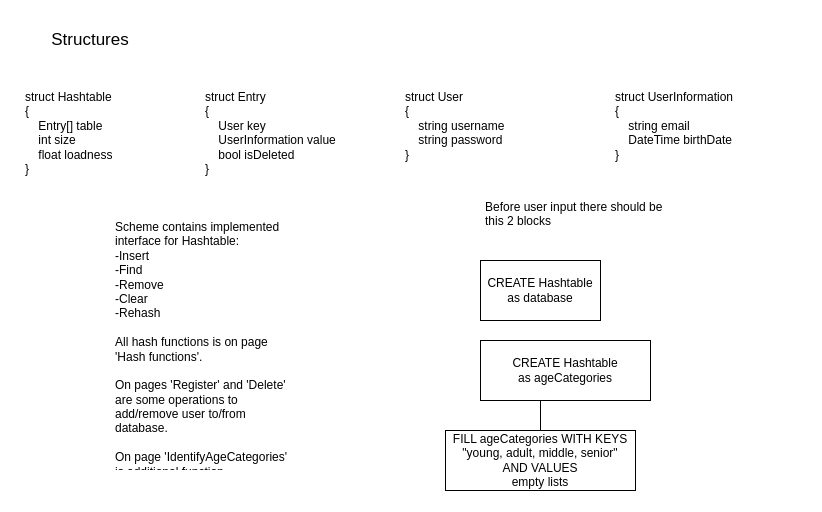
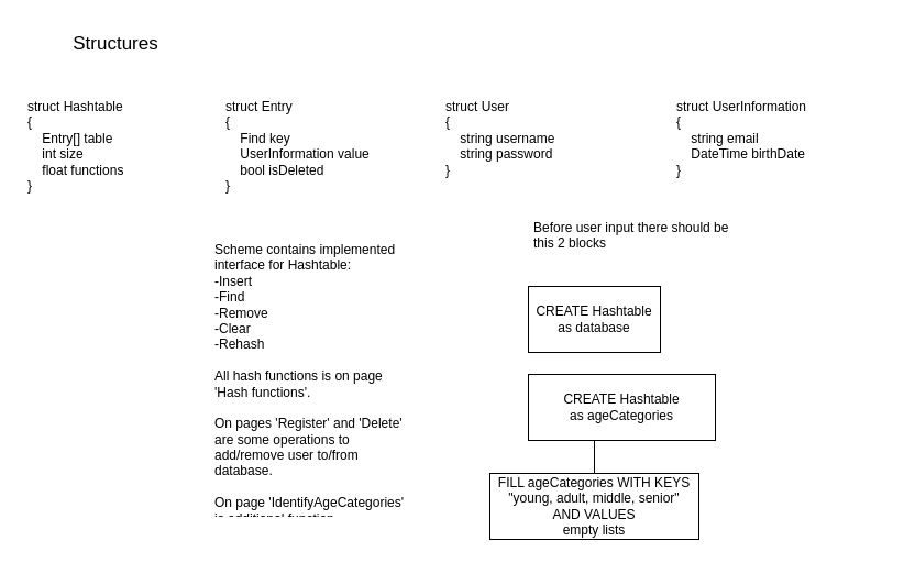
- <mxCell id="3" value="&lt;font style=&quot;font-size: 17px&quot;&gt;Structures&lt;/font&gt;" style="text;html=1;strokeColor=none;fillColor=none;align=center;verticalAlign=middle;whiteSpace=wrap;rounded=0;" vertex="1" parent="1"><mxGeometry x="25" y="20" width="130" height="40" as="geometry" /></mxCell>
+ <mxCell id="3" value="&lt;font style=&quot;font-size: 17px&quot;&gt;Structures&lt;/font&gt;" style="text;html=1;strokeColor=none;fillColor=none;align=center;verticalAlign=middle;whiteSpace=wrap;rounded=0;" vertex="1" parent="1"><mxGeometry x="40" y="20" width="130" height="40" as="geometry" /></mxCell>
- <mxCell id="2" value="struct Hashtable&lt;br&gt;{&lt;br&gt;&amp;nbsp; &amp;nbsp; Entry[] table&lt;br&gt;&amp;nbsp; &amp;nbsp; int size&lt;br&gt;&amp;nbsp; &amp;nbsp; float loadness&lt;br&gt;}" style="text;html=1;strokeColor=none;fillColor=none;spacing=5;spacingTop=-20;whiteSpace=wrap;overflow=hidden;rounded=0;" vertex="1" parent="1"><mxGeometry y="100" width="190" height="120" as="geometry" x="20" /></mxCell>
+ <mxCell id="2" value="struct Hashtable&lt;br&gt;{&lt;br&gt;&amp;nbsp; &amp;nbsp; Entry[] table&lt;br&gt;&amp;nbsp; &amp;nbsp; int size&lt;br&gt;&amp;nbsp; &amp;nbsp; float functions&lt;br&gt;}" style="text;html=1;strokeColor=none;fillColor=none;spacing=5;spacingTop=-20;whiteSpace=wrap;overflow=hidden;rounded=0;" vertex="1" parent="1"><mxGeometry y="100" width="190" height="120" as="geometry" x="20" /></mxCell>
- <mxCell id="4" value="struct Entry&lt;br&gt;{&lt;br&gt;&amp;nbsp; &amp;nbsp; User key&lt;br&gt;&amp;nbsp; &amp;nbsp; UserInformation value&lt;br&gt;&amp;nbsp; &amp;nbsp; bool isDeleted&lt;br&gt;}" style="text;html=1;strokeColor=none;fillColor=none;spacing=5;spacingTop=-20;whiteSpace=wrap;overflow=hidden;rounded=0;" vertex="1" parent="1"><mxGeometry x="200" y="100" width="190" height="120" as="geometry" /></mxCell>
+ <mxCell id="4" value="struct Entry&lt;br&gt;{&lt;br&gt;&amp;nbsp; &amp;nbsp; Find key&lt;br&gt;&amp;nbsp; &amp;nbsp; UserInformation value&lt;br&gt;&amp;nbsp; &amp;nbsp; bool isDeleted&lt;br&gt;}" style="text;html=1;strokeColor=none;fillColor=none;spacing=5;spacingTop=-20;whiteSpace=wrap;overflow=hidden;rounded=0;" vertex="1" parent="1"><mxGeometry x="200" y="100" width="190" height="120" as="geometry" /></mxCell>
- <mxCell id="7" value="Scheme contains implemented interface for Hashtable:&lt;br&gt;-Insert&lt;br&gt;-Find&lt;br&gt;-Remove&lt;br&gt;-Clear&lt;br&gt;-Rehash&lt;br&gt;&lt;br&gt;All hash functions is on page 'Hash functions'.&lt;br&gt;&lt;br&gt;On pages 'Register' and 'Delete' are some operations to add/remove user to/from database.&lt;br&gt;&lt;br&gt;On page 'IdentifyAgeCategories' is additional function." style="text;html=1;strokeColor=none;fillColor=none;spacing=5;spacingTop=-20;whiteSpace=wrap;overflow=hidden;rounded=0;" vertex="1" parent="1"><mxGeometry x="110" y="230" width="190" height="240" as="geometry" /></mxCell>
+ <mxCell id="7" value="Scheme contains implemented interface for Hashtable:&lt;br&gt;-Insert&lt;br&gt;-Find&lt;br&gt;-Remove&lt;br&gt;-Clear&lt;br&gt;-Rehash&lt;br&gt;&lt;br&gt;All hash functions is on page 'Hash functions'.&lt;br&gt;&lt;br&gt;On pages 'Register' and 'Delete' are some operations to add/remove user to/from database.&lt;br&gt;&lt;br&gt;On page 'IdentifyAgeCategories' is additional function." style="text;html=1;strokeColor=none;fillColor=none;spacing=5;spacingTop=-20;whiteSpace=wrap;overflow=hidden;rounded=0;" vertex="1" parent="1"><mxGeometry x="190" y="230" width="190" height="240" as="geometry" /></mxCell>
